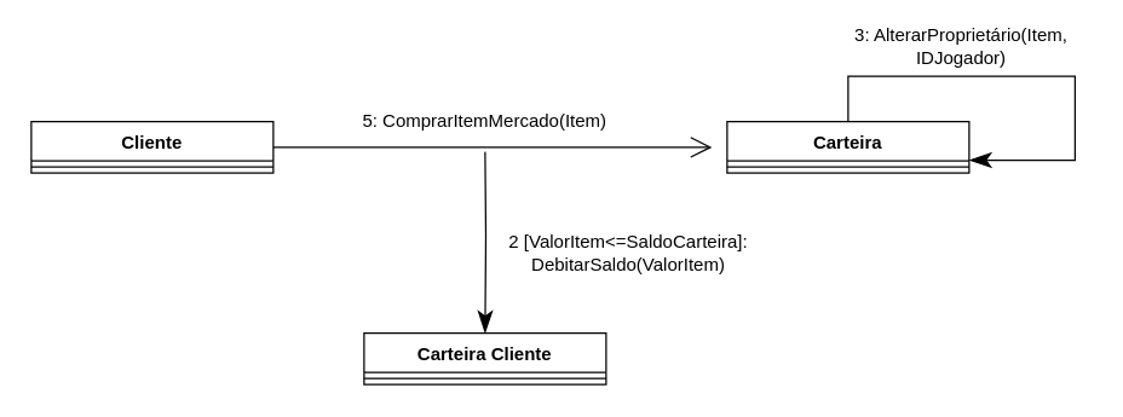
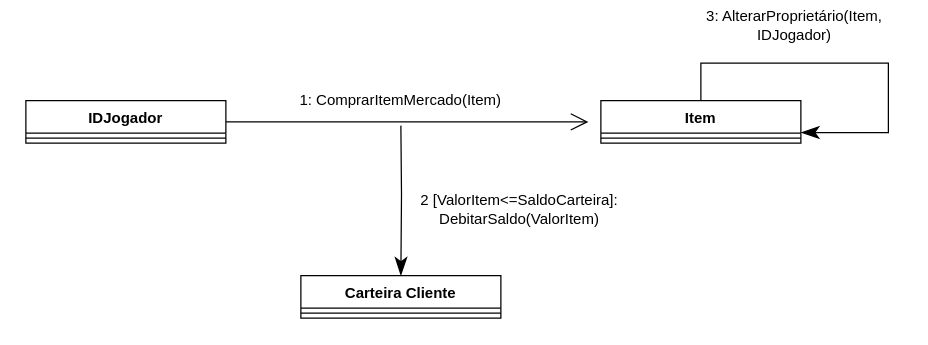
- <mxCell id="13" value="3: AlterarProprietário(Item, IDJogador)" style="text;html=1;strokeColor=none;fillColor=none;align=center;verticalAlign=middle;whiteSpace=wrap;rounded=0;" vertex="1" parent="1"><mxGeometry x="550" y="20" width="170" height="20" as="geometry" /></mxCell>
+ <mxCell id="13" value="3: AlterarProprietário(Item, IDJogador)" style="text;html=1;strokeColor=none;fillColor=none;align=center;verticalAlign=middle;whiteSpace=wrap;rounded=0;" vertex="1" parent="1"><mxGeometry x="550" y="10" width="170" height="20" as="geometry" /></mxCell>
- <mxCell id="8" value="5: ComprarItemMercado(Item)" style="text;html=1;strokeColor=none;fillColor=none;align=center;verticalAlign=middle;whiteSpace=wrap;rounded=0;" vertex="1" parent="1"><mxGeometry x="190" y="70" width="260" height="20" as="geometry" /></mxCell>
+ <mxCell id="8" value="1: ComprarItemMercado(Item)" style="text;html=1;strokeColor=none;fillColor=none;align=center;verticalAlign=middle;whiteSpace=wrap;rounded=0;" vertex="1" parent="1"><mxGeometry x="190" y="70" width="260" height="20" as="geometry" /></mxCell>
- <mxCell id="3" value="Cliente" style="swimlane;fontStyle=1;align=center;verticalAlign=top;childLayout=stackLayout;horizontal=1;startSize=26;horizontalStack=0;resizeParent=1;resizeParentMax=0;resizeLast=0;collapsible=1;marginBottom=0;" vertex="1" parent="1"><mxGeometry x="20" y="80" width="160" height="34" as="geometry" /></mxCell>
+ <mxCell id="3" value="IDJogador" style="swimlane;fontStyle=1;align=center;verticalAlign=top;childLayout=stackLayout;horizontal=1;startSize=26;horizontalStack=0;resizeParent=1;resizeParentMax=0;resizeLast=0;collapsible=1;marginBottom=0;" vertex="1" parent="1"><mxGeometry x="20" y="80" width="160" height="34" as="geometry" /></mxCell>
- <mxCell id="5" value="Carteira" style="swimlane;fontStyle=1;align=center;verticalAlign=top;childLayout=stackLayout;horizontal=1;startSize=26;horizontalStack=0;resizeParent=1;resizeParentMax=0;resizeLast=0;collapsible=1;marginBottom=0;" vertex="1" parent="1"><mxGeometry x="480" y="80" width="160" height="34" as="geometry" /></mxCell>
+ <mxCell id="5" value="Item" style="swimlane;fontStyle=1;align=center;verticalAlign=top;childLayout=stackLayout;horizontal=1;startSize=26;horizontalStack=0;resizeParent=1;resizeParentMax=0;resizeLast=0;collapsible=1;marginBottom=0;" vertex="1" parent="1"><mxGeometry x="480" y="80" width="160" height="34" as="geometry" /></mxCell>
